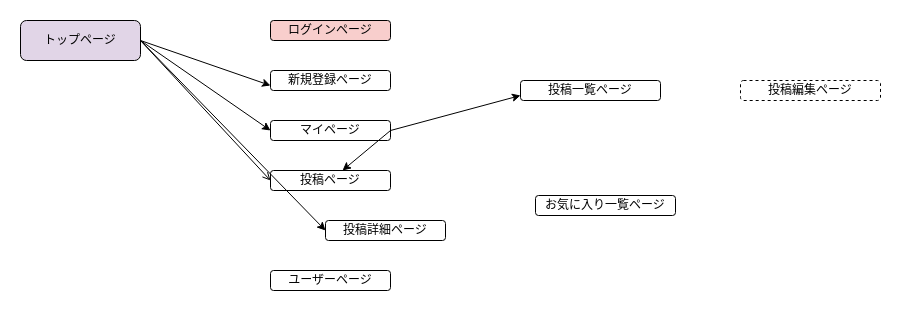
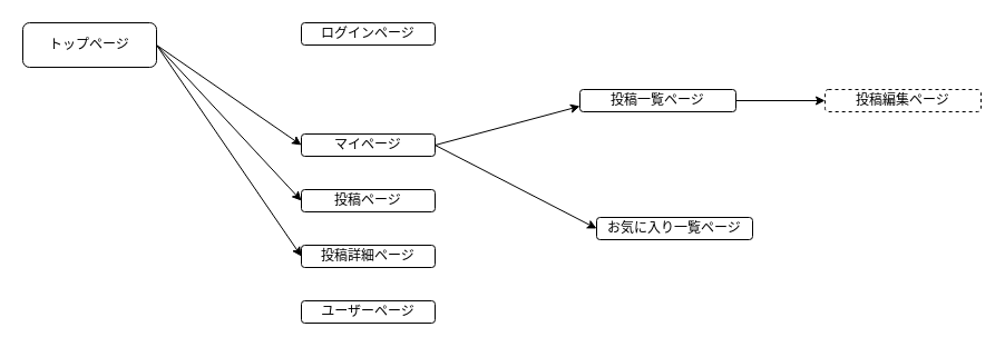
- <mxCell id="7" value="ログインページ" style="rounded=1;whiteSpace=wrap;html=1;fillColor=#f8cecc;" vertex="1" parent="1"><mxGeometry x="270" y="20" width="120" height="20" as="geometry" /></mxCell>
+ <mxCell id="7" value="ログインページ" style="rounded=1;whiteSpace=wrap;html=1;" vertex="1" parent="1"><mxGeometry x="270" y="20" width="120" height="20" as="geometry" /></mxCell>
- <mxCell id="6" value="トップページ" style="rounded=1;whiteSpace=wrap;html=1;fillColor=#e1d5e7;" vertex="1" parent="1"><mxGeometry x="20" y="20" width="120" height="40" as="geometry" /></mxCell>
+ <mxCell id="6" value="トップページ" style="rounded=1;whiteSpace=wrap;html=1;" vertex="1" parent="1"><mxGeometry x="20" y="20" width="120" height="40" as="geometry" /></mxCell>
- <mxCell id="2" style="edgeStyle=none;html=1;exitX=1;exitY=0.5;exitDx=0;exitDy=0;entryX=0;entryY=0.75;entryDx=0;entryDy=0;" edge="1" parent="1" source="6" target="8"><mxGeometry relative="1" as="geometry" /></mxCell>
- <mxCell id="8" value="新規登録ページ" style="rounded=1;whiteSpace=wrap;html=1;fillColor=none;" vertex="1" parent="1"><mxGeometry x="270" y="70" width="120" height="20" as="geometry" /></mxCell>
+ <mxCell id="13" style="edgeStyle=none;html=1;exitX=1;exitY=0.5;exitDx=0;exitDy=0;entryX=0;entryY=0.5;entryDx=0;entryDy=0;" edge="1" parent="1" source="14" target="15"><mxGeometry relative="1" as="geometry" /></mxCell>
- <mxCell id="10" style="edgeStyle=none;html=1;exitX=1;exitY=0.5;exitDx=0;exitDy=0;" edge="1" parent="1" source="11" target="12"><mxGeometry relative="1" as="geometry" /></mxCell>
+ <mxCell id="10" style="edgeStyle=none;html=1;exitX=1;exitY=0.5;exitDx=0;exitDy=0;entryX=0;entryY=0.5;entryDx=0;entryDy=0;" edge="1" parent="1" source="11" target="16"><mxGeometry relative="1" as="geometry" /></mxCell>
- <mxCell id="4" style="edgeStyle=none;html=1;exitX=1;exitY=0.5;exitDx=0;exitDy=0;entryX=0;entryY=0.5;entryDx=0;entryDy=0;endArrow=open;" edge="1" parent="1" source="6" target="12"><mxGeometry relative="1" as="geometry" /></mxCell>
+ <mxCell id="4" style="edgeStyle=none;html=1;exitX=1;exitY=0.5;exitDx=0;exitDy=0;entryX=0;entryY=0.5;entryDx=0;entryDy=0;" edge="1" parent="1" source="6" target="12"><mxGeometry relative="1" as="geometry" /></mxCell>
- <mxCell id="17" value="投稿詳細ページ" style="rounded=1;whiteSpace=wrap;html=1;fillColor=none;" vertex="1" parent="1"><mxGeometry x="325" y="220" width="120" height="20" as="geometry" /></mxCell>
+ <mxCell id="17" value="投稿詳細ページ" style="rounded=1;whiteSpace=wrap;html=1;fillColor=none;" vertex="1" parent="1"><mxGeometry x="270" y="220" width="120" height="20" as="geometry" /></mxCell>
